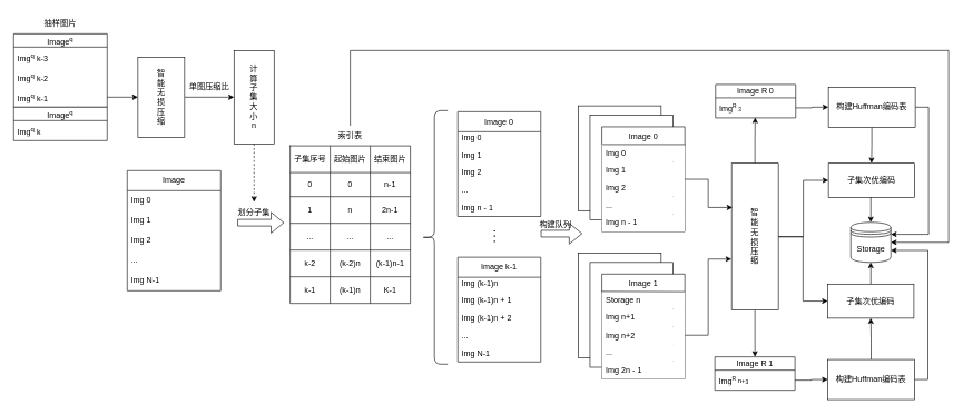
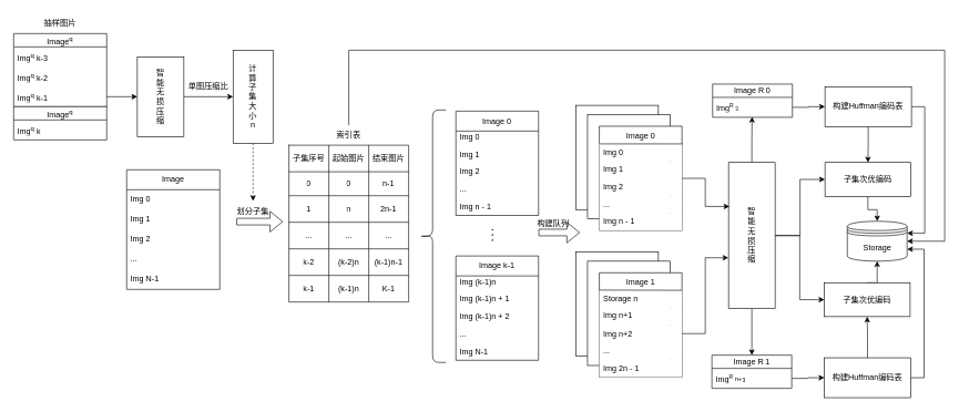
- <mxCell id="113" value="Storage" style="shape=datastore;whiteSpace=wrap;html=1;" vertex="1" parent="1"><mxGeometry x="1273.5" y="332.5" width="60" height="60" as="geometry" /></mxCell>
+ <mxCell id="113" value="Storage" style="shape=datastore;whiteSpace=wrap;html=1;" vertex="1" parent="1"><mxGeometry x="1273.5" y="332.5" width="90" height="60" as="geometry" /></mxCell>
